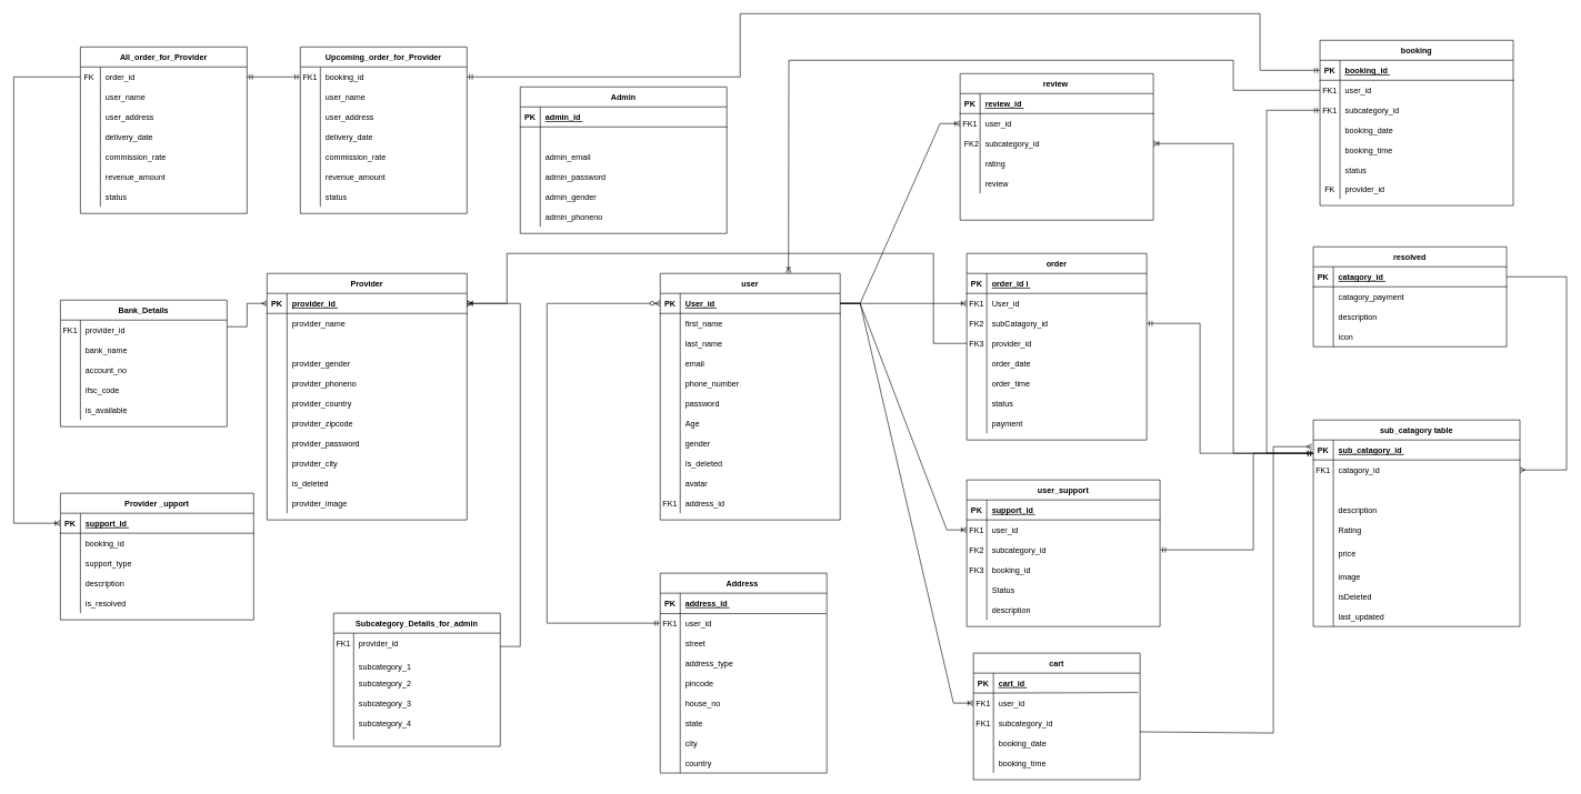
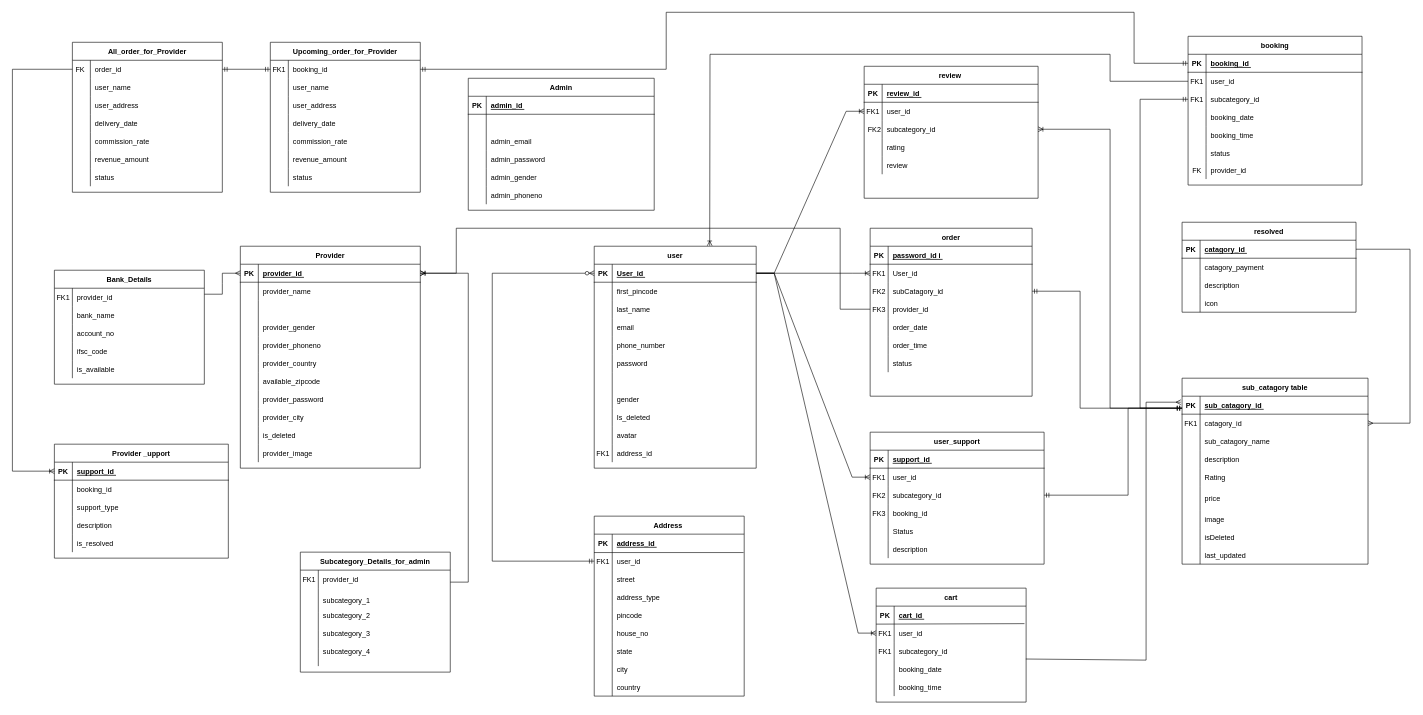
- <mxCell id="156" value="order_id i " style="shape=partialRectangle;overflow=hidden;connectable=0;fillColor=none;top=0;left=0;bottom=0;right=0;align=left;spacingLeft=6;fontStyle=5;" parent="154" vertex="1"><mxGeometry x="30" width="240" height="30" as="geometry"><mxRectangle width="240" height="30" as="alternateBounds" /></mxGeometry></mxCell>
+ <mxCell id="156" value="password_id i " style="shape=partialRectangle;overflow=hidden;connectable=0;fillColor=none;top=0;left=0;bottom=0;right=0;align=left;spacingLeft=6;fontStyle=5;" parent="154" vertex="1"><mxGeometry x="30" width="240" height="30" as="geometry"><mxRectangle width="240" height="30" as="alternateBounds" /></mxGeometry></mxCell>
- <mxCell id="184" value="first_name " style="shape=partialRectangle;overflow=hidden;connectable=0;fillColor=none;top=0;left=0;bottom=0;right=0;align=left;spacingLeft=6;" parent="182" vertex="1"><mxGeometry x="30" width="240" height="30" as="geometry"><mxRectangle width="240" height="30" as="alternateBounds" /></mxGeometry></mxCell>
+ <mxCell id="184" value="first_pincode " style="shape=partialRectangle;overflow=hidden;connectable=0;fillColor=none;top=0;left=0;bottom=0;right=0;align=left;spacingLeft=6;" parent="182" vertex="1"><mxGeometry x="30" width="240" height="30" as="geometry"><mxRectangle width="240" height="30" as="alternateBounds" /></mxGeometry></mxCell>
- <mxCell id="199" value="Age " style="shape=partialRectangle;overflow=hidden;connectable=0;fillColor=none;top=0;left=0;bottom=0;right=0;align=left;spacingLeft=6;" parent="197" vertex="1"><mxGeometry x="30" width="240" height="30" as="geometry"><mxRectangle width="240" height="30" as="alternateBounds" /></mxGeometry></mxCell>
- <mxCell id="177" value="payment " style="shape=partialRectangle;overflow=hidden;connectable=0;fillColor=none;top=0;left=0;bottom=0;right=0;align=left;spacingLeft=6;" parent="175" vertex="1"><mxGeometry x="30" width="240" height="30" as="geometry"><mxRectangle width="240" height="30" as="alternateBounds" /></mxGeometry></mxCell>
- <mxCell id="333" value="provider_zipcode " style="shape=partialRectangle;overflow=hidden;connectable=0;fillColor=none;top=0;left=0;bottom=0;right=0;align=left;spacingLeft=6;" parent="331" vertex="1"><mxGeometry x="30" width="270" height="30" as="geometry"><mxRectangle width="270" height="30" as="alternateBounds" /></mxGeometry></mxCell>
+ <mxCell id="333" value="available_zipcode " style="shape=partialRectangle;overflow=hidden;connectable=0;fillColor=none;top=0;left=0;bottom=0;right=0;align=left;spacingLeft=6;" parent="331" vertex="1"><mxGeometry x="30" width="270" height="30" as="geometry"><mxRectangle width="270" height="30" as="alternateBounds" /></mxGeometry></mxCell>
+ <mxCell id="221" value="sub_catagory_name " style="shape=partialRectangle;overflow=hidden;connectable=0;fillColor=none;top=0;left=0;bottom=0;right=0;align=left;spacingLeft=6;" parent="219" vertex="1"><mxGeometry x="30" width="280" height="30" as="geometry"><mxRectangle width="280" height="30" as="alternateBounds" /></mxGeometry></mxCell>
